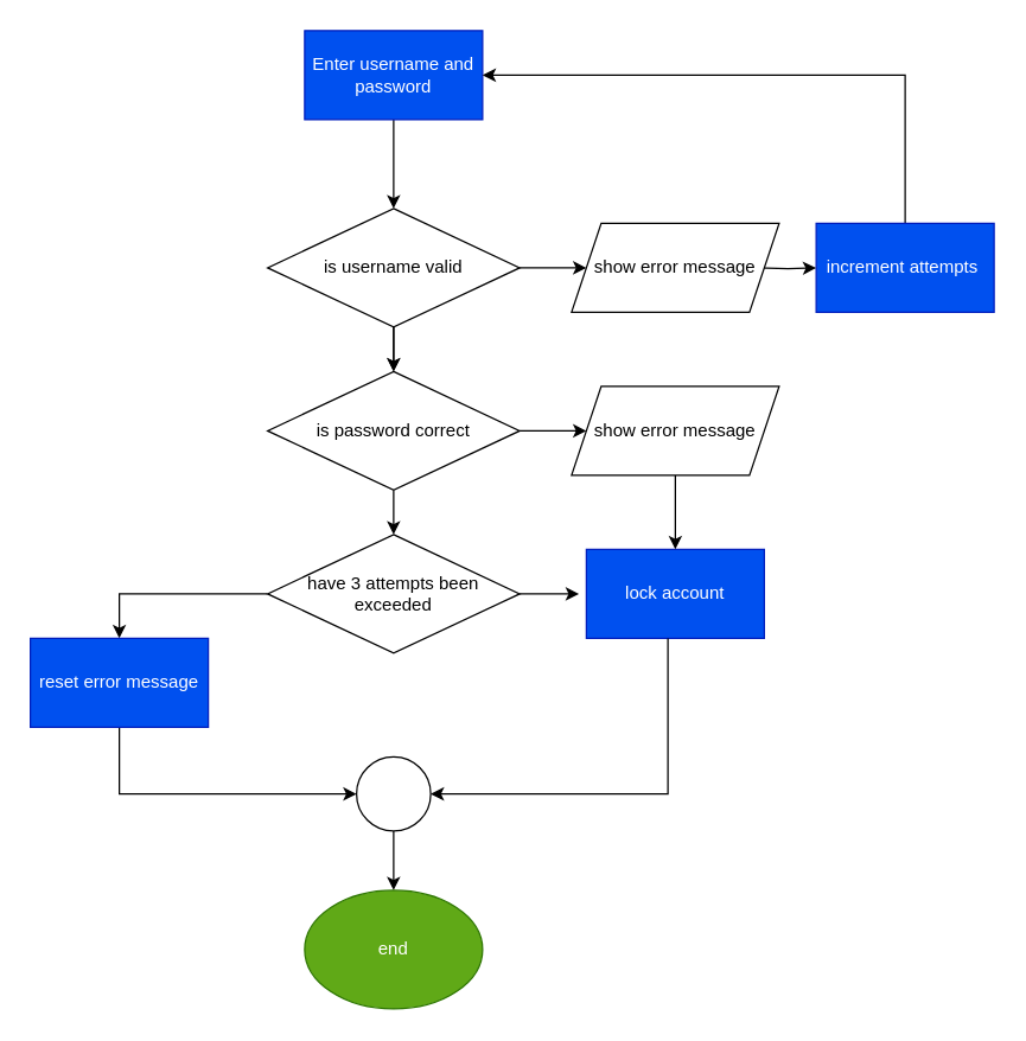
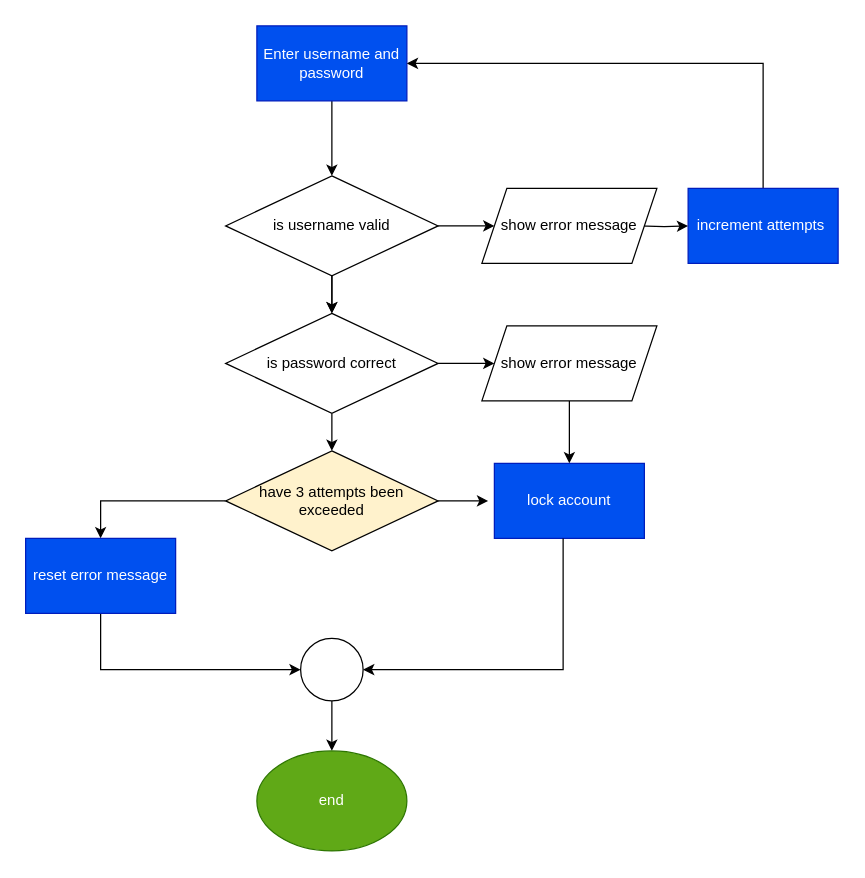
- <mxCell id="15" value="have 3 attempts been exceeded" style="rhombus;whiteSpace=wrap;html=1;" vertex="1" parent="1"><mxGeometry x="180" y="360" width="170" height="80" as="geometry" /></mxCell>
+ <mxCell id="15" value="have 3 attempts been exceeded" style="rhombus;whiteSpace=wrap;html=1;fillColor=#fff2cc;" vertex="1" parent="1"><mxGeometry x="180" y="360" width="170" height="80" as="geometry" /></mxCell>
